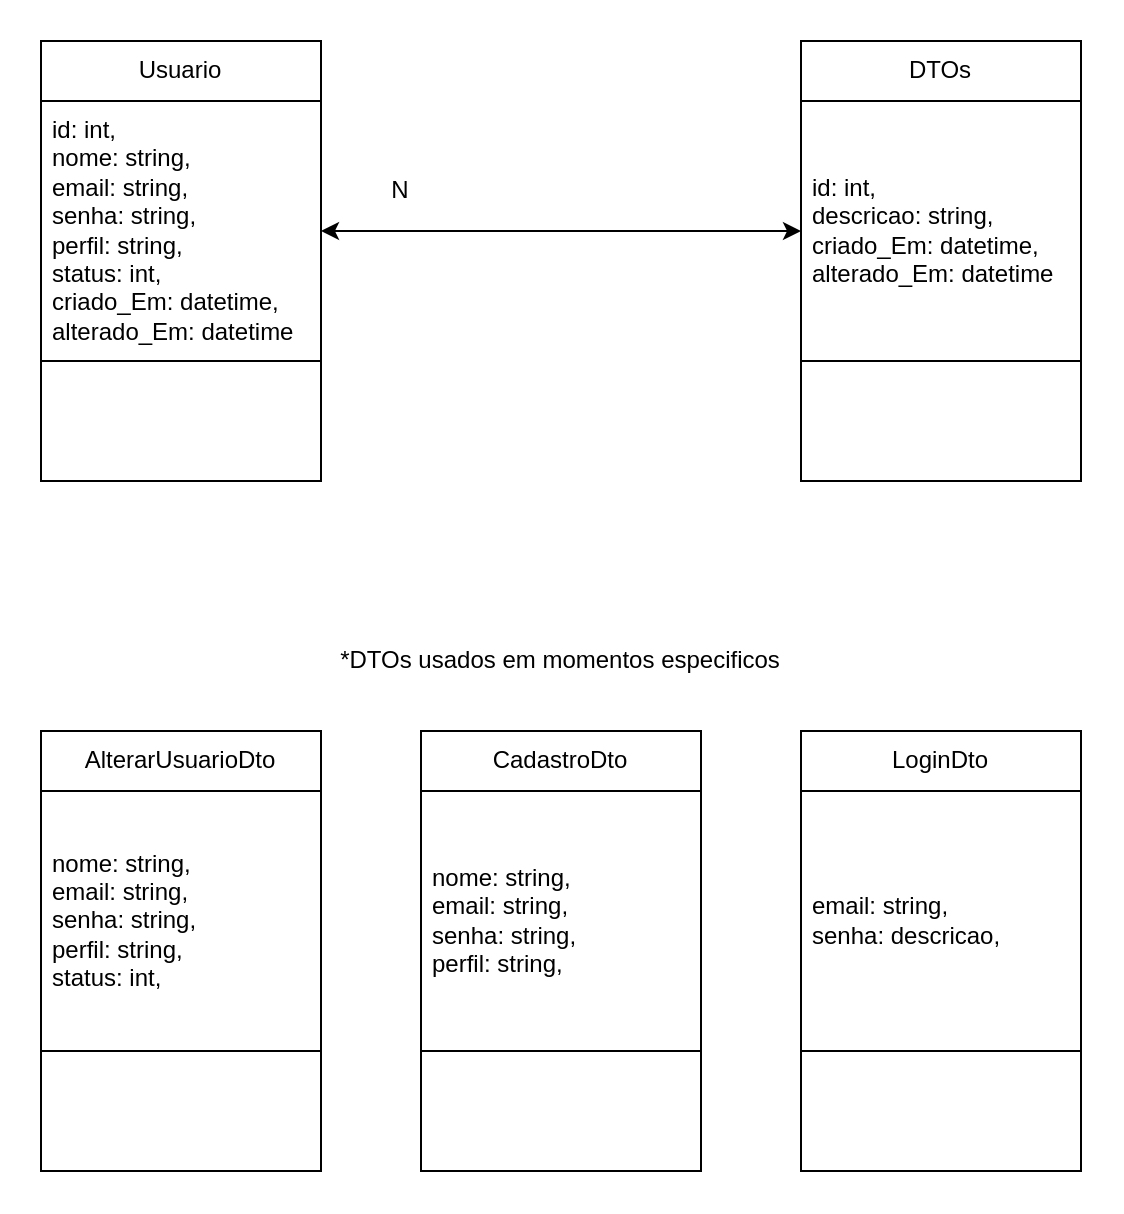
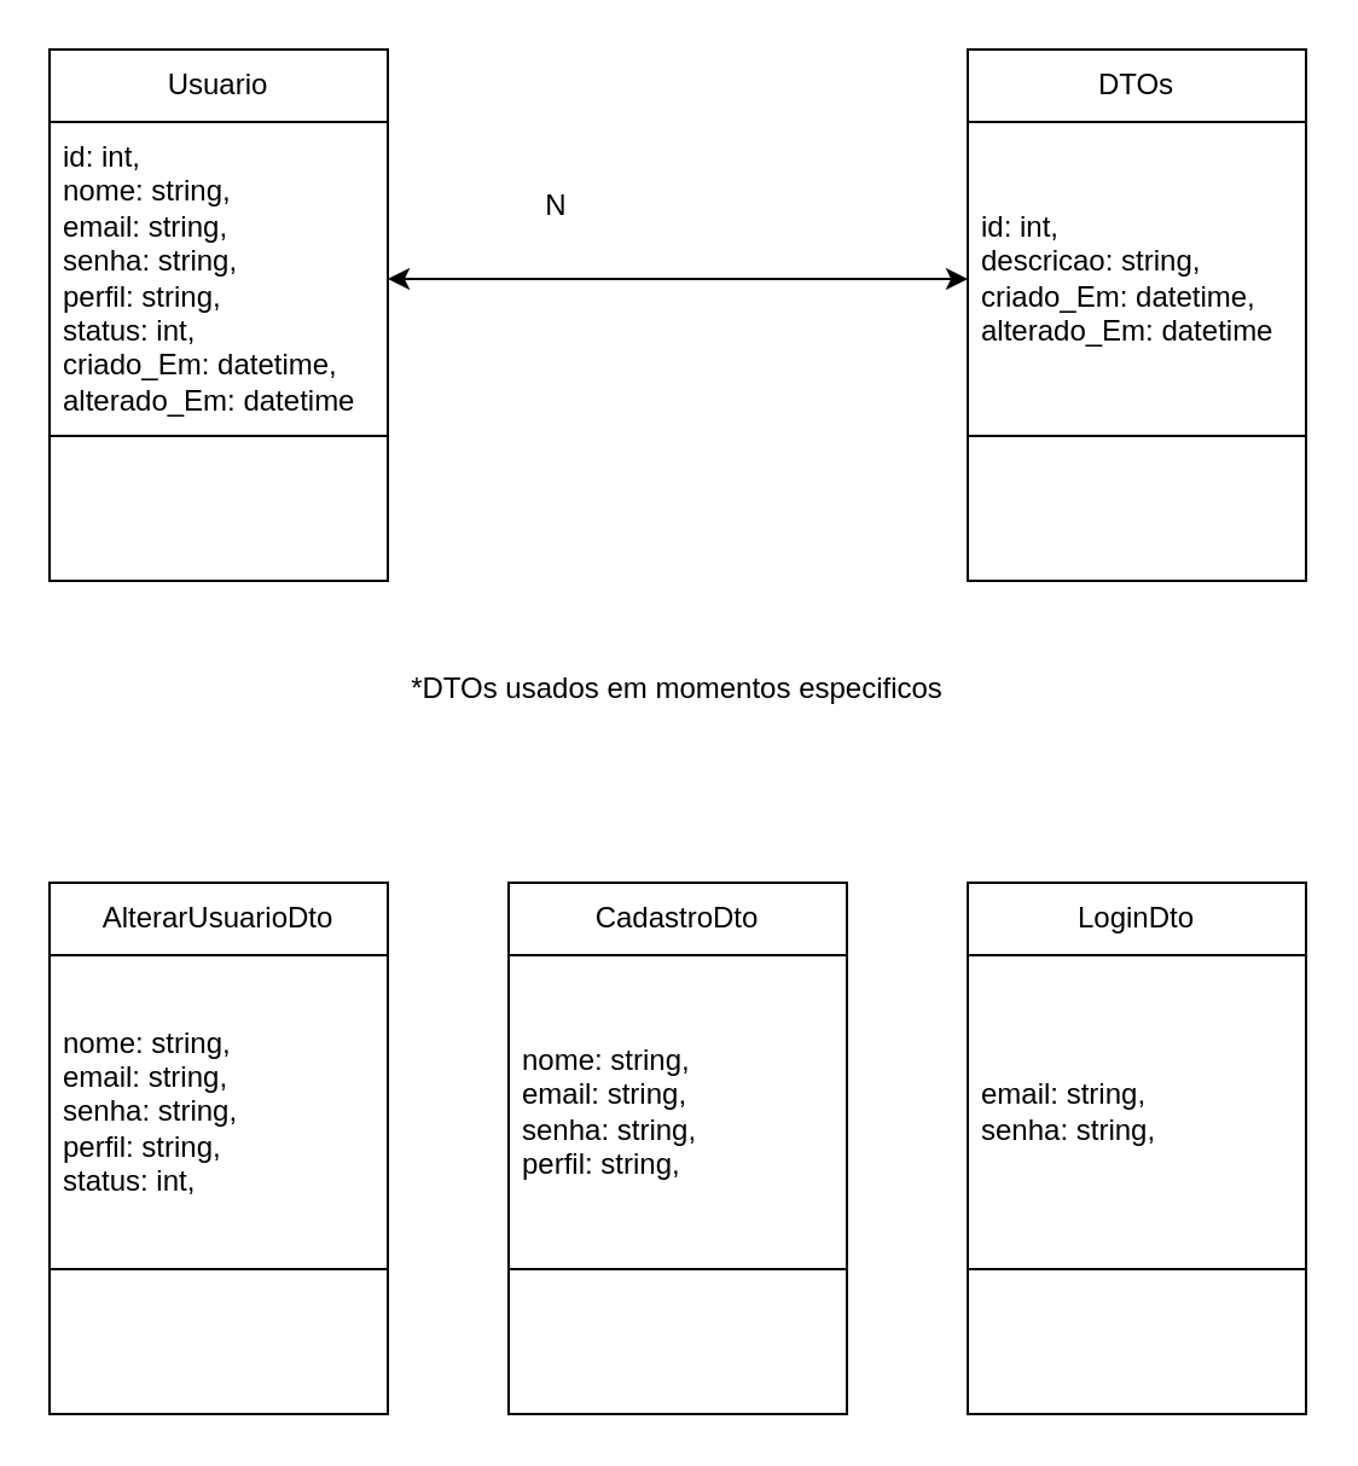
- <mxCell id="18" value="N" style="text;html=1;align=center;verticalAlign=middle;whiteSpace=wrap;rounded=0;" vertex="1" parent="1"><mxGeometry x="170" y="80" width="60" height="30" as="geometry" /></mxCell>
+ <mxCell id="18" value="N" style="text;html=1;align=center;verticalAlign=middle;whiteSpace=wrap;rounded=0;" vertex="1" parent="1"><mxGeometry x="200" y="70" width="60" height="30" as="geometry" /></mxCell>
- <mxCell id="19" value="*DTOs usados em momentos especificos" style="text;html=1;align=center;verticalAlign=middle;whiteSpace=wrap;rounded=0;" vertex="1" parent="1"><mxGeometry x="160" y="315" width="240" height="30" as="geometry" /></mxCell>
+ <mxCell id="19" value="*DTOs usados em momentos especificos" style="text;html=1;align=center;verticalAlign=middle;whiteSpace=wrap;rounded=0;" vertex="1" parent="1"><mxGeometry x="160" y="270" width="240" height="30" as="geometry" /></mxCell>
- <mxCell id="9" value="&lt;div&gt;email: string,&lt;/div&gt;&lt;div&gt;senha: descricao,&lt;/div&gt;" style="text;strokeColor=none;fillColor=none;align=left;verticalAlign=middle;spacingLeft=4;spacingRight=4;overflow=hidden;points=[[0,0.5],[1,0.5]];portConstraint=eastwest;rotatable=0;whiteSpace=wrap;html=1;" vertex="1" parent="8"><mxGeometry y="30" width="140" height="130" as="geometry" /></mxCell>
+ <mxCell id="9" value="&lt;div&gt;email: string,&lt;/div&gt;&lt;div&gt;senha: string,&lt;/div&gt;" style="text;strokeColor=none;fillColor=none;align=left;verticalAlign=middle;spacingLeft=4;spacingRight=4;overflow=hidden;points=[[0,0.5],[1,0.5]];portConstraint=eastwest;rotatable=0;whiteSpace=wrap;html=1;" vertex="1" parent="8"><mxGeometry y="30" width="140" height="130" as="geometry" /></mxCell>
